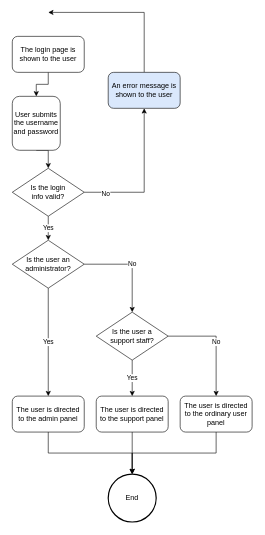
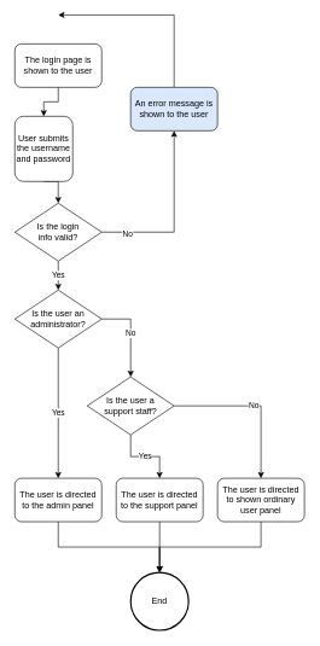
- <mxCell id="15" value="&lt;div&gt;Is the user a&lt;/div&gt;&lt;div&gt;support staff?&lt;br&gt;&lt;/div&gt;" style="rhombus;whiteSpace=wrap;html=1;" vertex="1" parent="1"><mxGeometry x="160" y="520" width="120" height="80" as="geometry" /></mxCell>
+ <mxCell id="15" value="&lt;div&gt;Is the user a&lt;/div&gt;&lt;div&gt;support staff?&lt;br&gt;&lt;/div&gt;" style="rhombus;whiteSpace=wrap;html=1;" vertex="1" parent="1"><mxGeometry x="120" y="520" width="120" height="80" as="geometry" /></mxCell>
- <mxCell id="21" value="The user is directed to the ordinary user panel" style="rounded=1;whiteSpace=wrap;html=1;strokeWidth=1;" vertex="1" parent="1"><mxGeometry x="300" y="660" width="120" height="60" as="geometry" /></mxCell>
+ <mxCell id="21" value="The user is directed to shown ordinary user panel" style="rounded=1;whiteSpace=wrap;html=1;strokeWidth=1;" vertex="1" parent="1"><mxGeometry x="300" y="660" width="120" height="60" as="geometry" /></mxCell>
